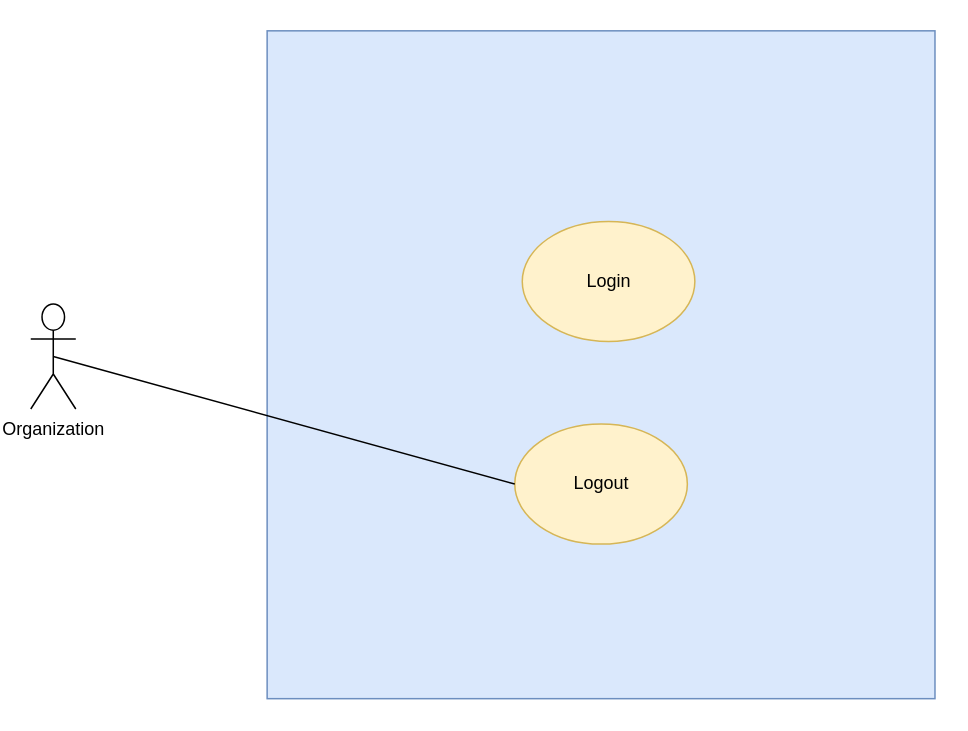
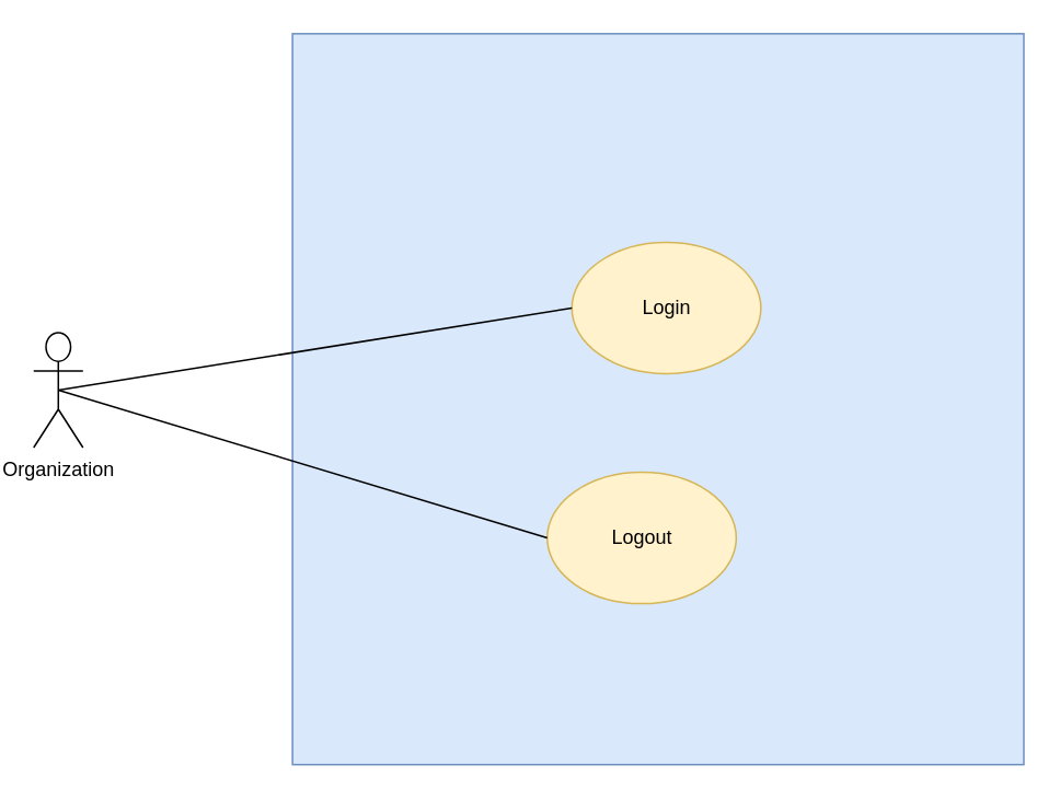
+ <mxCell id="6" value="" style="endArrow=none;html=1;rounded=0;entryX=0.5;entryY=0.5;entryDx=0;entryDy=0;entryPerimeter=0;exitX=0;exitY=0.5;exitDx=0;exitDy=0;" parent="1" source="4" target="2" edge="1"><mxGeometry width="50" height="50" relative="1" as="geometry"><mxPoint x="300" y="252" as="sourcePoint" /><mxPoint x="350" y="202" as="targetPoint" /></mxGeometry></mxCell>
- <mxCell id="5" value="Logout" style="ellipse;whiteSpace=wrap;html=1;fillColor=#fff2cc;strokeColor=#d6b656;" parent="1" vertex="1"><mxGeometry x="342.5" y="282" width="115" height="80" as="geometry" /></mxCell>
+ <mxCell id="5" value="Logout" style="ellipse;whiteSpace=wrap;html=1;fillColor=#fff2cc;strokeColor=#d6b656;" parent="1" vertex="1"><mxGeometry x="332.5" y="287" width="115" height="80" as="geometry" /></mxCell>
